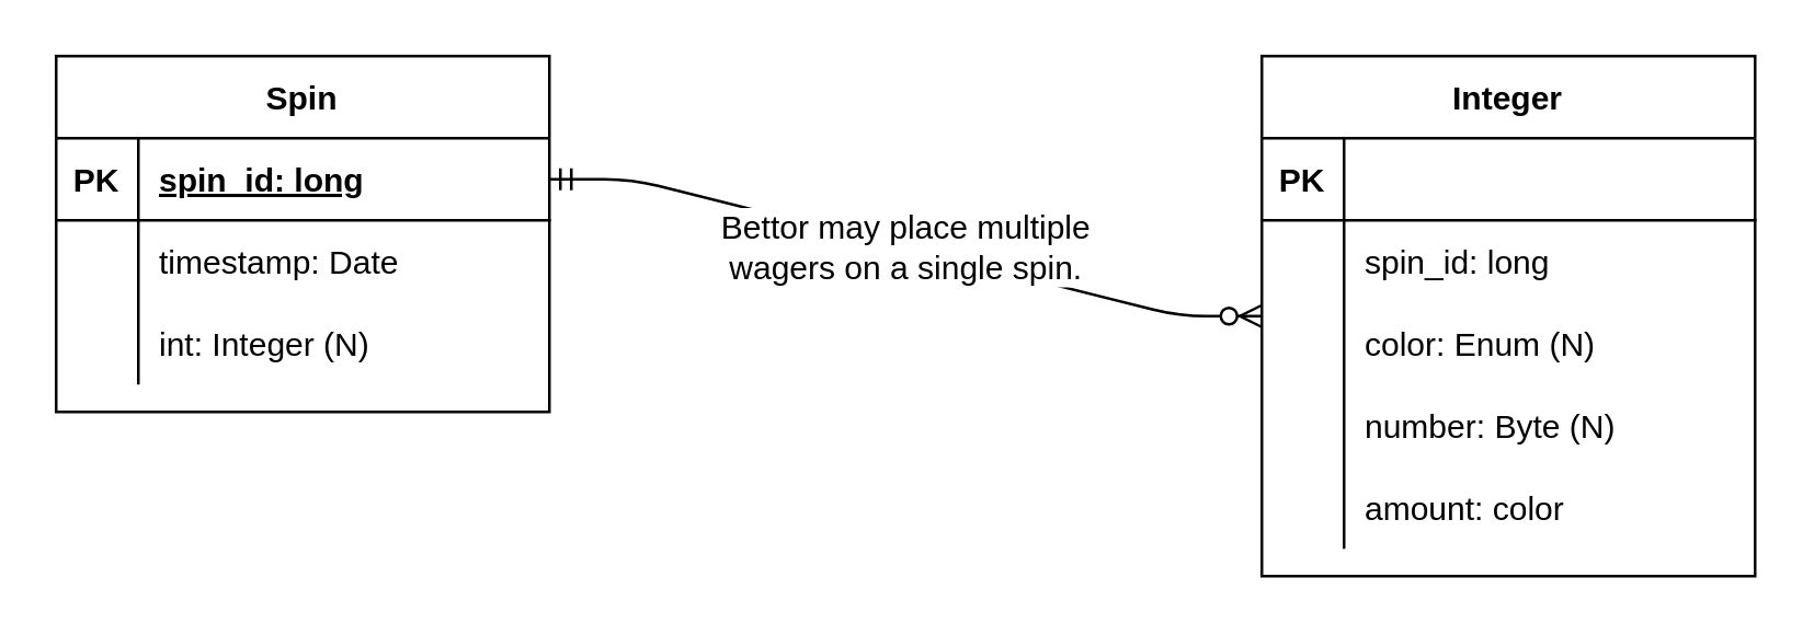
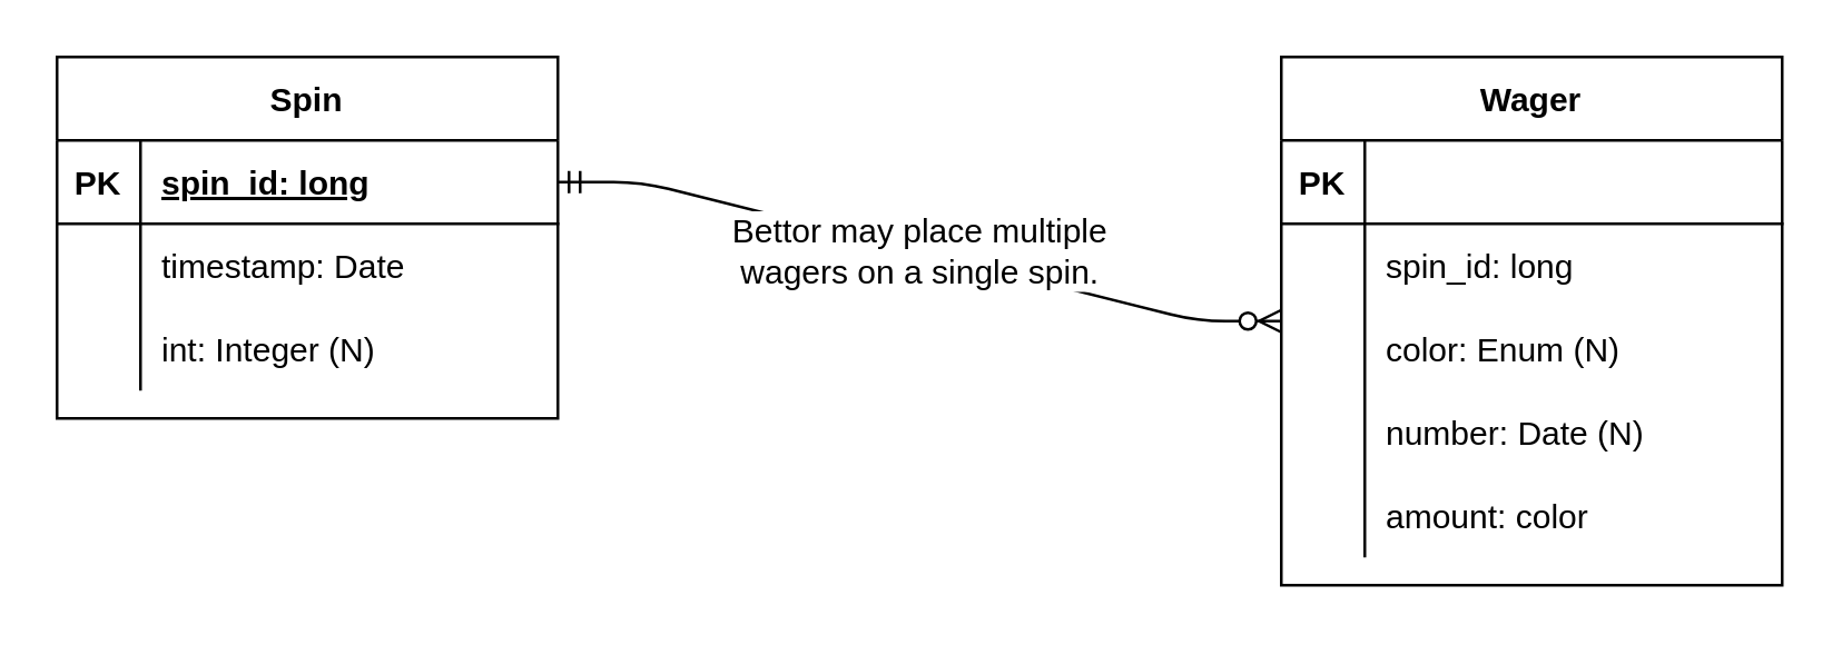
- <mxCell id="12" value="Integer" style="shape=table;startSize=30;container=1;collapsible=1;childLayout=tableLayout;fixedRows=1;rowLines=0;fontStyle=1;align=center;resizeLast=1;" vertex="1" parent="1"><mxGeometry x="460" y="20" width="180" height="190" as="geometry" /></mxCell>
+ <mxCell id="12" value="Wager" style="shape=table;startSize=30;container=1;collapsible=1;childLayout=tableLayout;fixedRows=1;rowLines=0;fontStyle=1;align=center;resizeLast=1;" vertex="1" parent="1"><mxGeometry x="460" y="20" width="180" height="190" as="geometry" /></mxCell>
- <mxCell id="22" value="number: Byte (N)" style="shape=partialRectangle;connectable=0;fillColor=none;top=0;left=0;bottom=0;right=0;align=left;spacingLeft=6;overflow=hidden;" vertex="1" parent="20"><mxGeometry x="30" width="150" height="30" as="geometry" /></mxCell>
+ <mxCell id="22" value="number: Date (N)" style="shape=partialRectangle;connectable=0;fillColor=none;top=0;left=0;bottom=0;right=0;align=left;spacingLeft=6;overflow=hidden;" vertex="1" parent="20"><mxGeometry x="30" width="150" height="30" as="geometry" /></mxCell>
